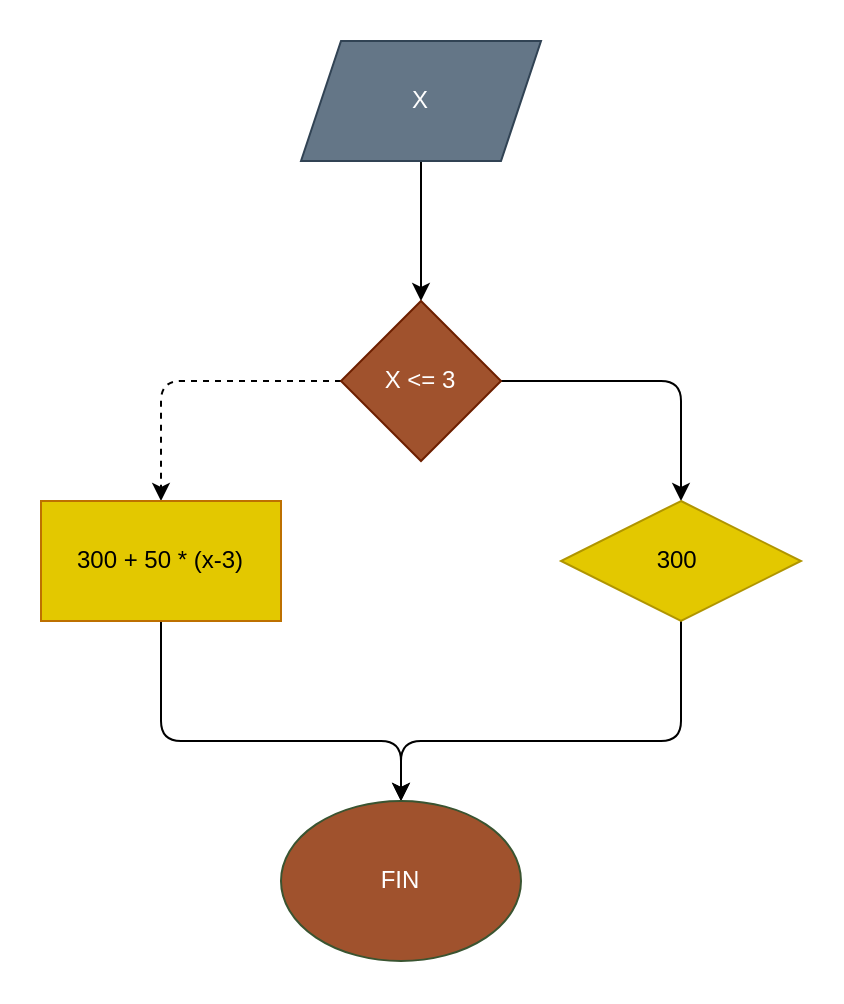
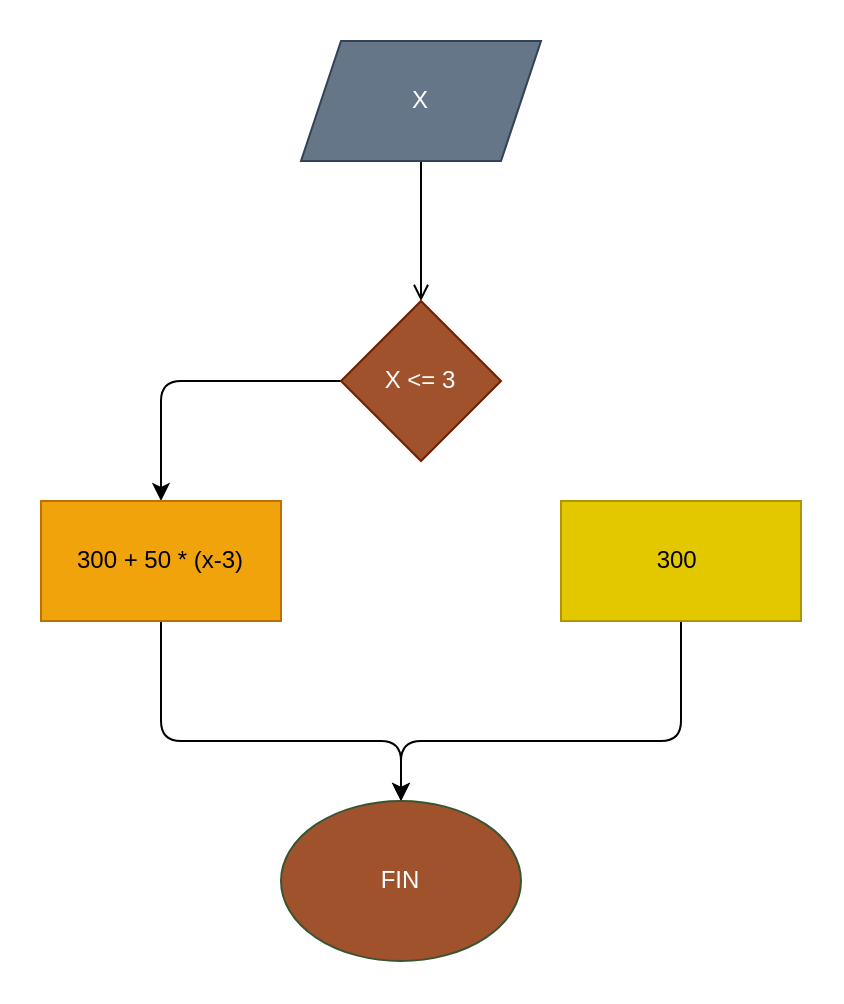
- <mxCell id="2" value="" style="edgeStyle=none;html=1;" parent="1" source="3" target="6" edge="1"><mxGeometry relative="1" as="geometry" /></mxCell>
+ <mxCell id="2" value="" style="edgeStyle=none;html=1;endArrow=open;" parent="1" source="3" target="6" edge="1"><mxGeometry relative="1" as="geometry" /></mxCell>
- <mxCell id="5" value="" style="edgeStyle=none;html=1;dashed=1;" parent="1" source="6" target="10" edge="1"><mxGeometry relative="1" as="geometry"><Array as="points"><mxPoint x="80" y="190" /></Array></mxGeometry></mxCell>
+ <mxCell id="5" value="" style="edgeStyle=none;html=1;" parent="1" source="6" target="10" edge="1"><mxGeometry relative="1" as="geometry"><Array as="points"><mxPoint x="80" y="190" /></Array></mxGeometry></mxCell>
- <mxCell id="4" value="" style="edgeStyle=none;html=1;" parent="1" source="6" target="8" edge="1"><mxGeometry relative="1" as="geometry"><Array as="points"><mxPoint x="340" y="190" /></Array></mxGeometry></mxCell>
- <mxCell id="10" value="300 + 50 * (x-3)" style="whiteSpace=wrap;html=1;fillColor=#e3c800;fontColor=#000000;strokeColor=#BD7000;" parent="1" vertex="1"><mxGeometry x="20" y="250" width="120" height="60" as="geometry" /></mxCell>
+ <mxCell id="10" value="300 + 50 * (x-3)" style="whiteSpace=wrap;html=1;fillColor=#f0a30a;fontColor=#000000;strokeColor=#BD7000;" parent="1" vertex="1"><mxGeometry x="20" y="250" width="120" height="60" as="geometry" /></mxCell>
- <mxCell id="8" value="300&amp;nbsp;" style="rhombus;whiteSpace=wrap;html=1;fillColor=#e3c800;fontColor=#000000;strokeColor=#B09500;" parent="1" vertex="1"><mxGeometry x="280" y="250" width="120" height="60" as="geometry" /></mxCell>
+ <mxCell id="8" value="300&amp;nbsp;" style="whiteSpace=wrap;html=1;fillColor=#e3c800;fontColor=#000000;strokeColor=#B09500;" parent="1" vertex="1"><mxGeometry x="280" y="250" width="120" height="60" as="geometry" /></mxCell>
